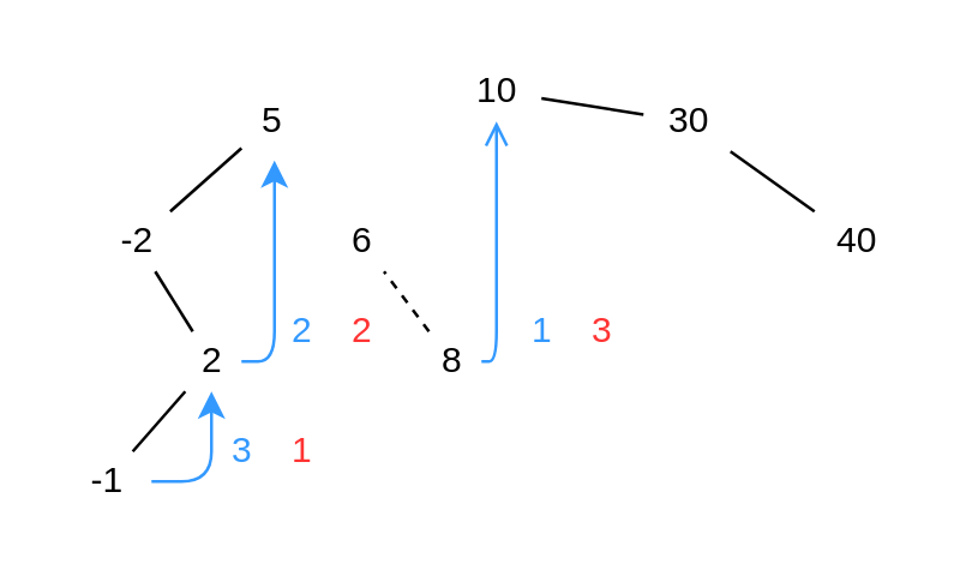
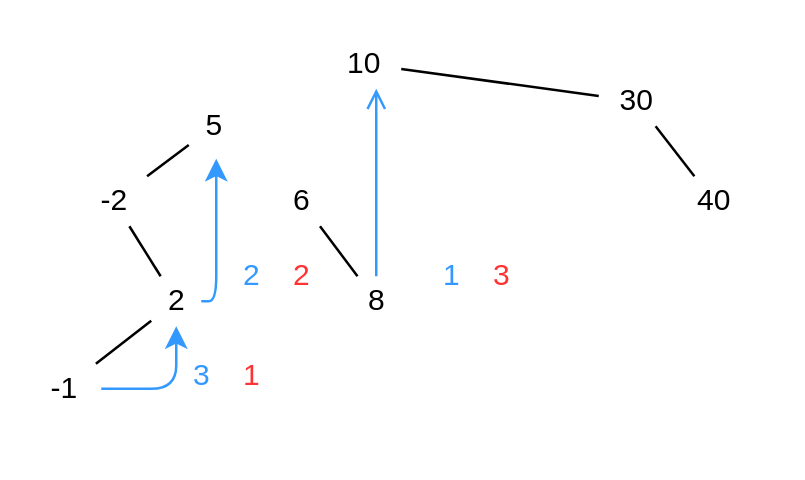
- <mxCell id="2" value="10" style="text;html=1;align=center;verticalAlign=middle;resizable=0;points=[];autosize=1;" vertex="1" parent="1"><mxGeometry x="150" y="20" width="30" height="20" as="geometry" /></mxCell>
+ <mxCell id="2" value="10" style="text;html=1;align=center;verticalAlign=middle;resizable=0;points=[];autosize=1;" vertex="1" parent="1"><mxGeometry x="130" y="15" width="30" height="20" as="geometry" /></mxCell>
- <mxCell id="3" value="5" style="text;html=1;align=center;verticalAlign=middle;resizable=0;points=[];autosize=1;" vertex="1" parent="1"><mxGeometry x="80" y="30" width="20" height="20" as="geometry" /></mxCell>
+ <mxCell id="3" value="5" style="text;html=1;align=center;verticalAlign=middle;resizable=0;points=[];autosize=1;" vertex="1" parent="1"><mxGeometry x="75" y="40" width="20" height="20" as="geometry" /></mxCell>
- <mxCell id="9" value="30" style="text;html=1;align=center;verticalAlign=middle;resizable=0;points=[];autosize=1;" vertex="1" parent="1"><mxGeometry x="214" y="30" width="30" height="20" as="geometry" /></mxCell>
+ <mxCell id="9" value="30" style="text;html=1;align=center;verticalAlign=middle;resizable=0;points=[];autosize=1;" vertex="1" parent="1"><mxGeometry x="239" y="30" width="30" height="20" as="geometry" /></mxCell>
- <mxCell id="11" value="" style="endArrow=none;html=1;dashed=1;" edge="1" parent="1" source="5" target="4"><mxGeometry width="50" height="50" relative="1" as="geometry"><mxPoint x="310" y="300" as="sourcePoint" /><mxPoint x="360" y="250" as="targetPoint" /></mxGeometry></mxCell>
+ <mxCell id="11" value="" style="endArrow=none;html=1;" edge="1" parent="1" source="5" target="4"><mxGeometry width="50" height="50" relative="1" as="geometry"><mxPoint x="310" y="300" as="sourcePoint" /><mxPoint x="360" y="250" as="targetPoint" /></mxGeometry></mxCell>
- <mxCell id="8" value="-1" style="text;html=1;align=center;verticalAlign=middle;resizable=0;points=[];autosize=1;" vertex="1" parent="1"><mxGeometry x="20" y="150" width="30" height="20" as="geometry" /></mxCell>
+ <mxCell id="8" value="-1" style="text;html=1;align=center;verticalAlign=middle;resizable=0;points=[];autosize=1;" vertex="1" parent="1"><mxGeometry x="10" y="145" width="30" height="20" as="geometry" /></mxCell>
